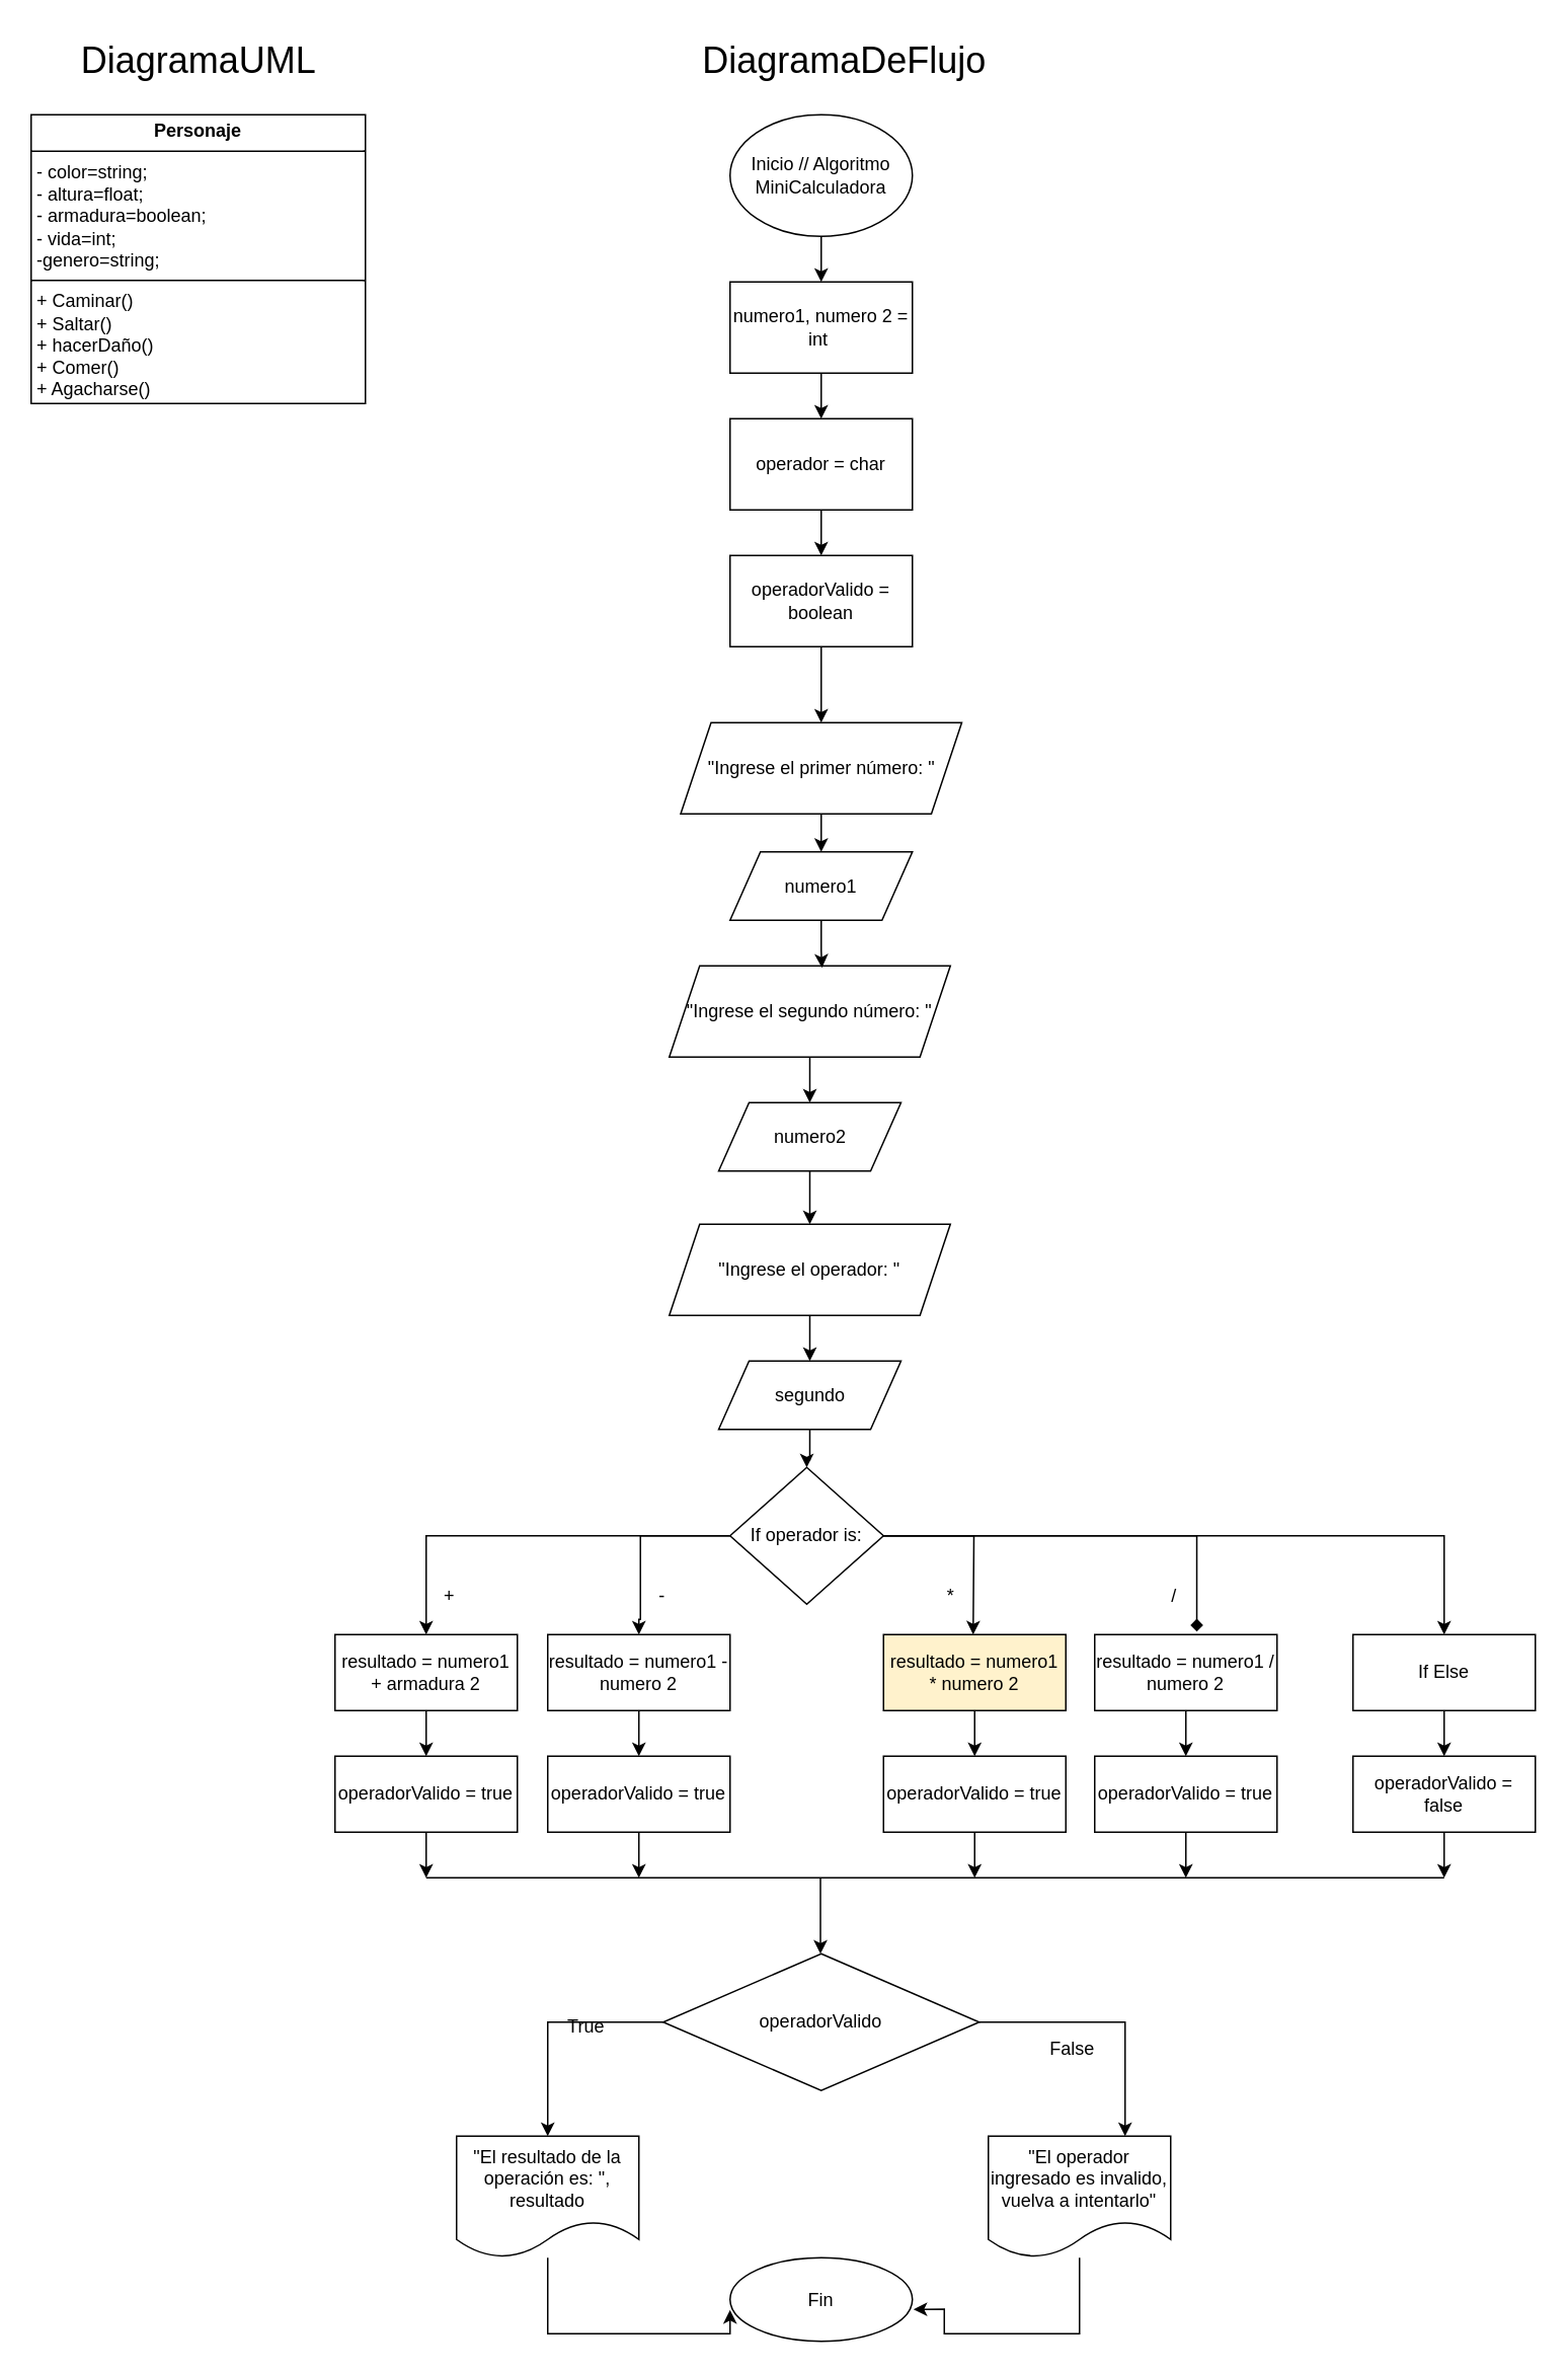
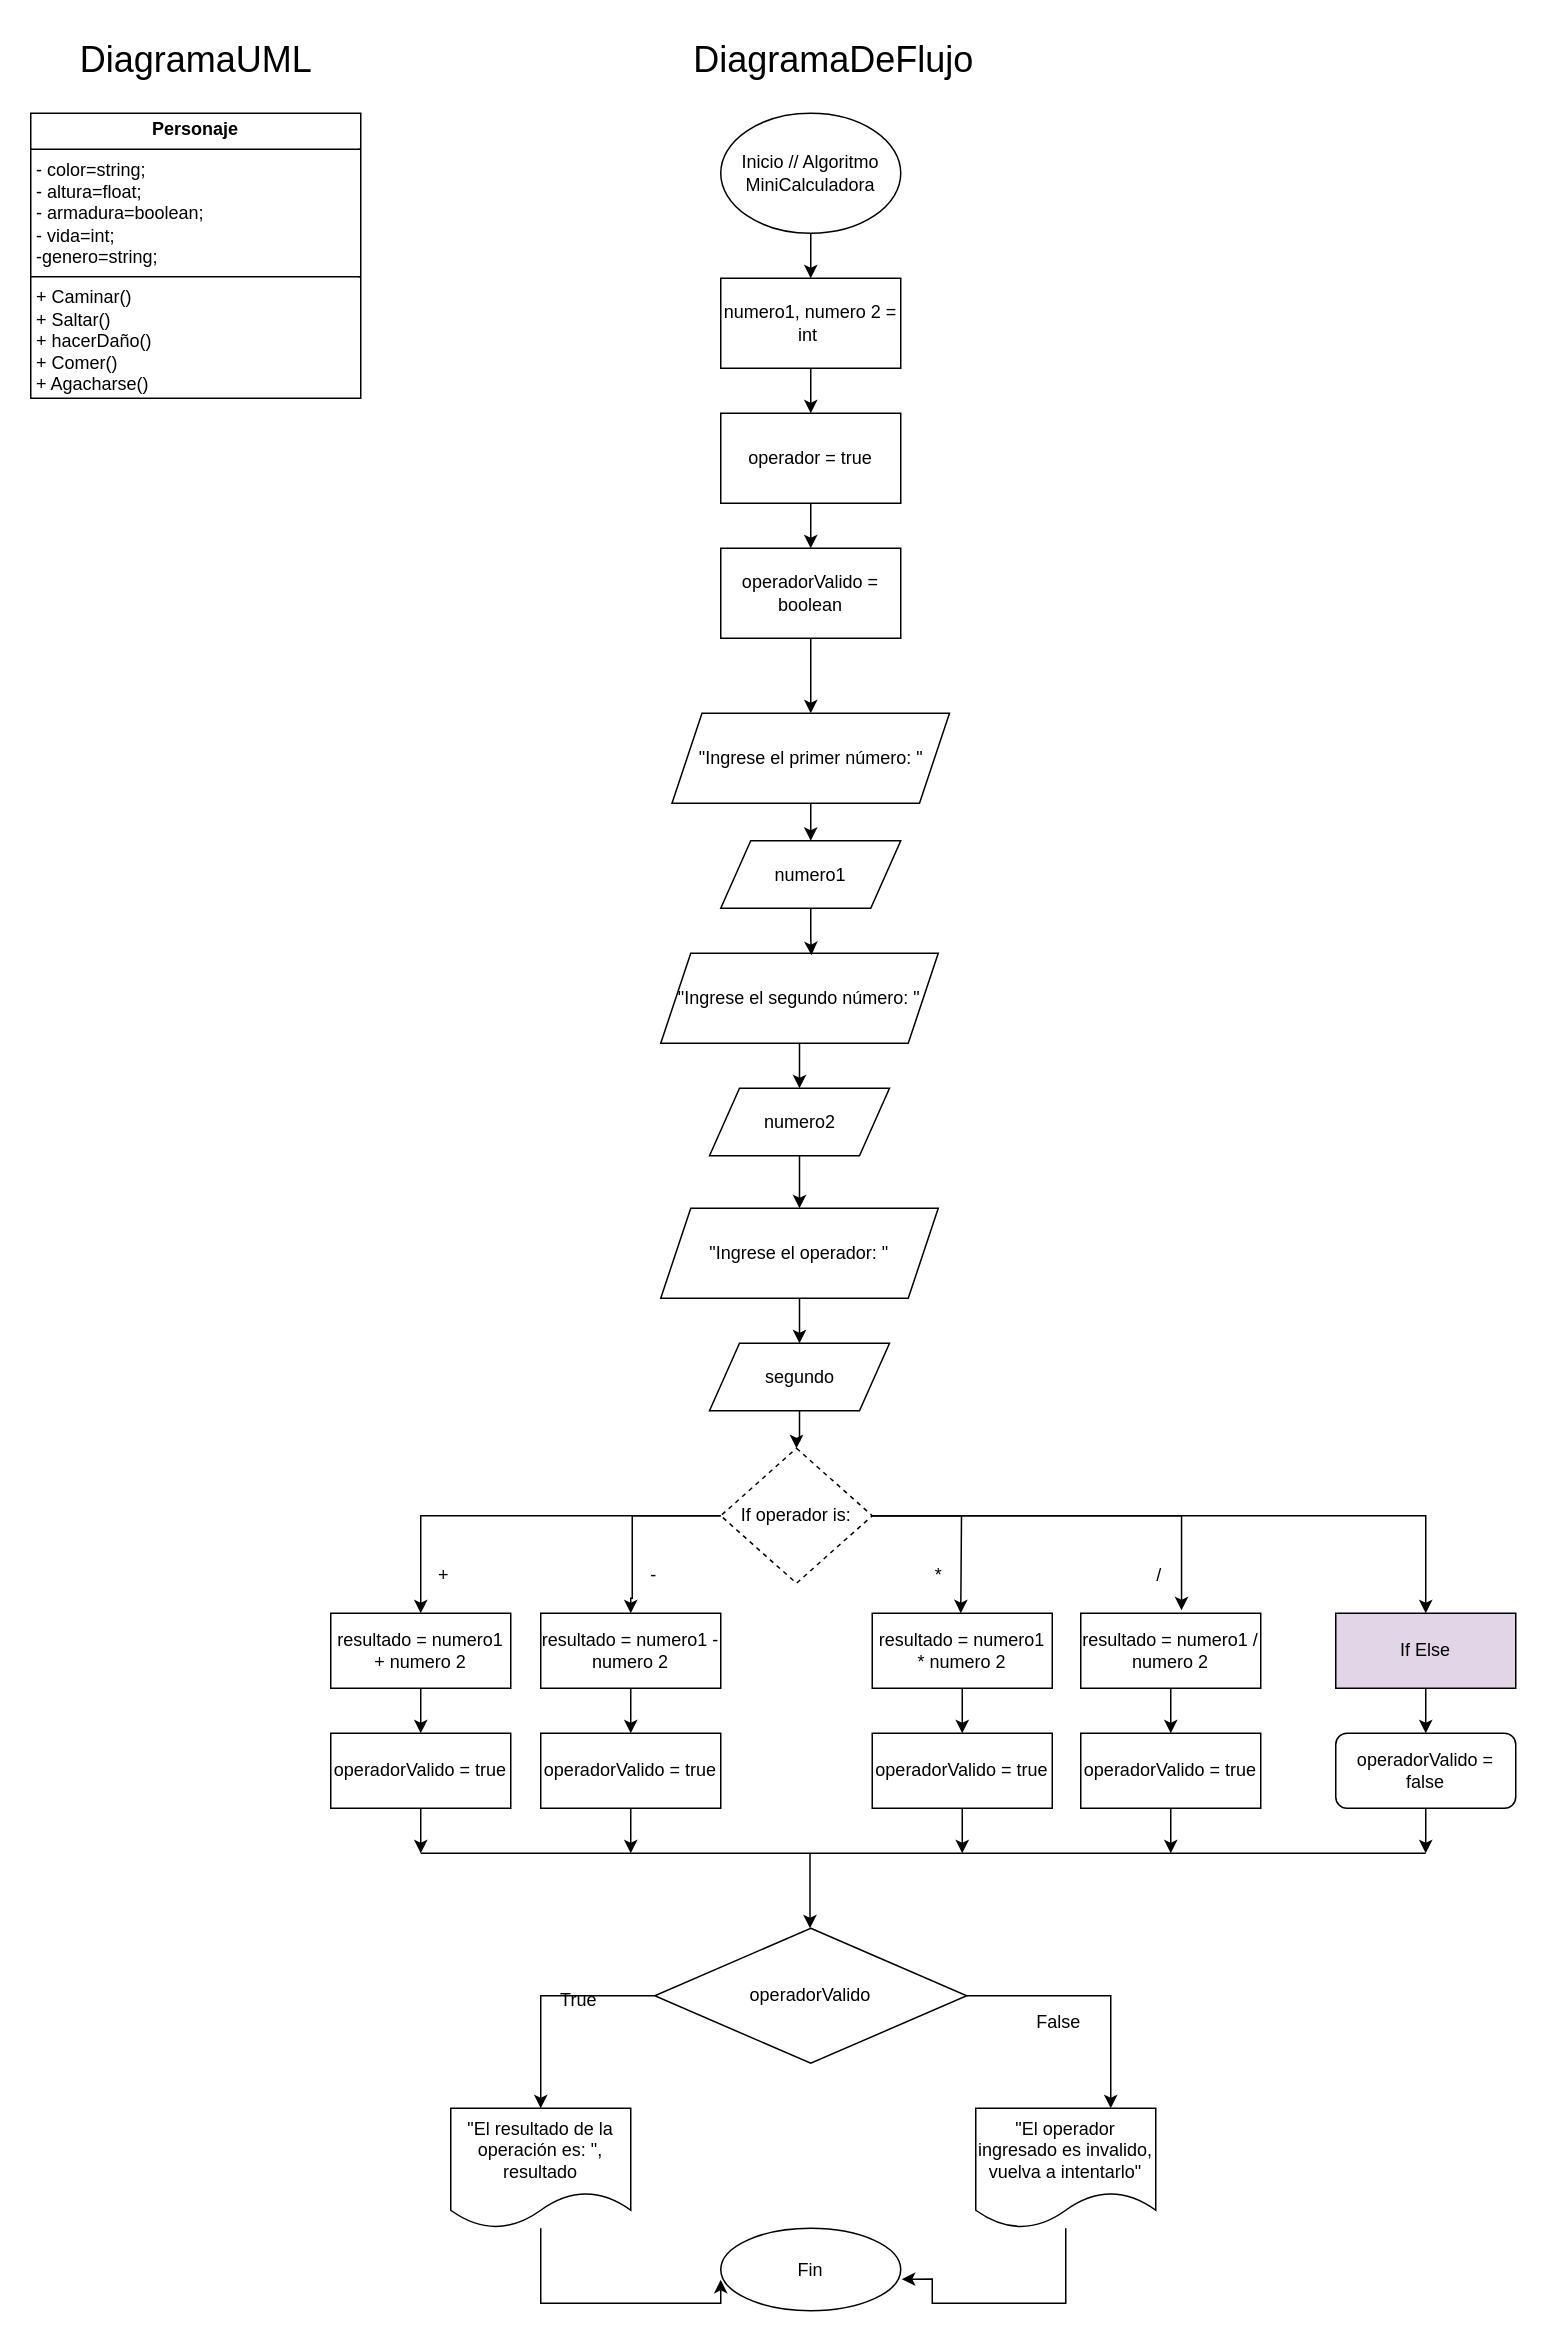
- <mxCell id="10" value="operador = char" style="rounded=0;whiteSpace=wrap;html=1;" parent="1" vertex="1"><mxGeometry x="480" y="275" width="120" height="60" as="geometry" /></mxCell>
+ <mxCell id="10" value="operador = true" style="rounded=0;whiteSpace=wrap;html=1;" parent="1" vertex="1"><mxGeometry x="480" y="275" width="120" height="60" as="geometry" /></mxCell>
- <mxCell id="30" value="If operador is:" style="rhombus;whiteSpace=wrap;html=1;" vertex="1" parent="1"><mxGeometry x="480" y="965" width="101" height="90" as="geometry" /></mxCell>
+ <mxCell id="30" value="If operador is:" style="rhombus;whiteSpace=wrap;html=1;dashed=1;" vertex="1" parent="1"><mxGeometry x="480" y="965" width="101" height="90" as="geometry" /></mxCell>
- <mxCell id="28" style="edgeStyle=orthogonalEdgeStyle;rounded=0;orthogonalLoop=1;jettySize=auto;html=1;exitX=1;exitY=0.5;exitDx=0;exitDy=0;entryX=0.56;entryY=-0.04;entryDx=0;entryDy=0;entryPerimeter=0;endArrow=diamond;" edge="1" parent="1" source="30" target="41"><mxGeometry relative="1" as="geometry"><mxPoint x="790" y="1010.143" as="targetPoint" /></mxGeometry></mxCell>
+ <mxCell id="28" style="edgeStyle=orthogonalEdgeStyle;rounded=0;orthogonalLoop=1;jettySize=auto;html=1;exitX=1;exitY=0.5;exitDx=0;exitDy=0;entryX=0.56;entryY=-0.04;entryDx=0;entryDy=0;entryPerimeter=0;" edge="1" parent="1" source="30" target="41"><mxGeometry relative="1" as="geometry"><mxPoint x="790" y="1010.143" as="targetPoint" /></mxGeometry></mxCell>
- <mxCell id="32" value="resultado = numero1 + armadura 2" style="rounded=0;whiteSpace=wrap;html=1;" vertex="1" parent="1"><mxGeometry x="220" y="1075" width="120" height="50" as="geometry" /></mxCell>
+ <mxCell id="32" value="resultado = numero1 + numero 2" style="rounded=0;whiteSpace=wrap;html=1;" vertex="1" parent="1"><mxGeometry x="220" y="1075" width="120" height="50" as="geometry" /></mxCell>
- <mxCell id="38" value="resultado = numero1 * numero 2" style="rounded=0;whiteSpace=wrap;html=1;fillColor=#fff2cc;" vertex="1" parent="1"><mxGeometry x="581" y="1075" width="120" height="50" as="geometry" /></mxCell>
+ <mxCell id="38" value="resultado = numero1 * numero 2" style="rounded=0;whiteSpace=wrap;html=1;" vertex="1" parent="1"><mxGeometry x="581" y="1075" width="120" height="50" as="geometry" /></mxCell>
- <mxCell id="54" value="If Else" style="rounded=0;whiteSpace=wrap;html=1;" vertex="1" parent="1"><mxGeometry x="890" y="1075" width="120" height="50" as="geometry" /></mxCell>
+ <mxCell id="54" value="If Else" style="rounded=0;whiteSpace=wrap;html=1;fillColor=#e1d5e7;" vertex="1" parent="1"><mxGeometry x="890" y="1075" width="120" height="50" as="geometry" /></mxCell>
- <mxCell id="52" value="operadorValido = false" style="rounded=0;whiteSpace=wrap;html=1;" vertex="1" parent="1"><mxGeometry x="890" y="1155" width="120" height="50" as="geometry" /></mxCell>
+ <mxCell id="52" value="operadorValido = false" style="whiteSpace=wrap;html=1;rounded=1;" vertex="1" parent="1"><mxGeometry x="890" y="1155" width="120" height="50" as="geometry" /></mxCell>
